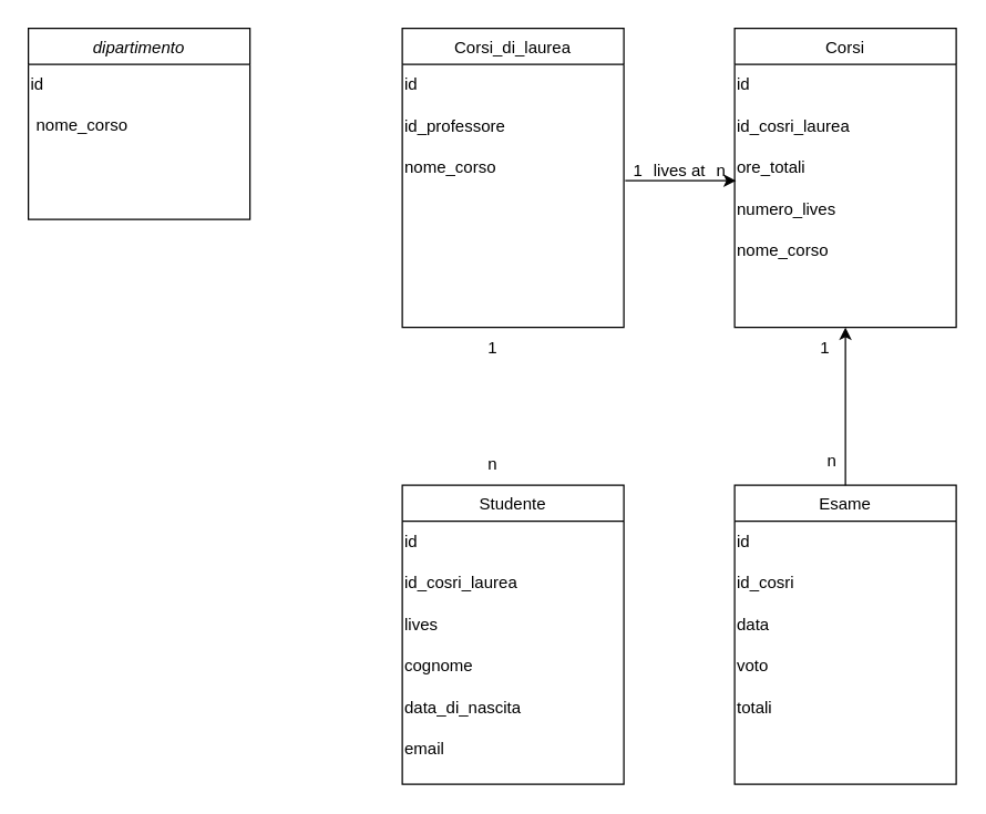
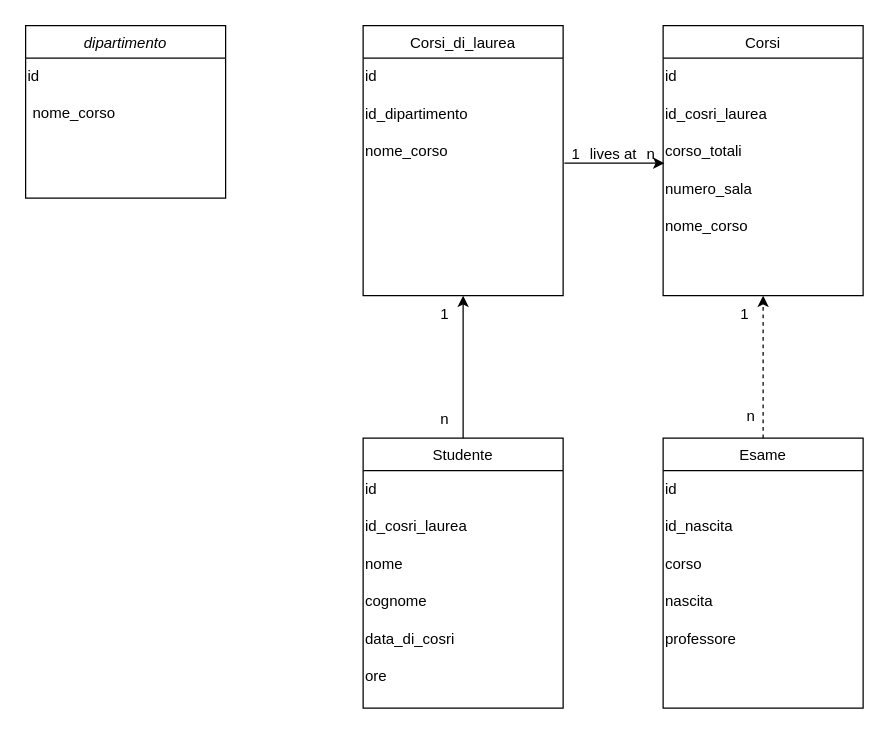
- <mxCell id="7" value="id_professore" style="text;html=1;align=left;verticalAlign=middle;resizable=0;points=[];autosize=1;strokeColor=none;fillColor=none;" vertex="1" parent="5"><mxGeometry y="56" width="160" height="30" as="geometry" /></mxCell>
+ <mxCell id="7" value="id_dipartimento" style="text;html=1;align=left;verticalAlign=middle;resizable=0;points=[];autosize=1;strokeColor=none;fillColor=none;" vertex="1" parent="5"><mxGeometry y="56" width="160" height="30" as="geometry" /></mxCell>
- <mxCell id="12" value="ore_totali" style="text;html=1;align=left;verticalAlign=middle;resizable=0;points=[];autosize=1;strokeColor=none;fillColor=none;" vertex="1" parent="9"><mxGeometry y="86" width="160" height="30" as="geometry" /></mxCell>
+ <mxCell id="12" value="corso_totali" style="text;html=1;align=left;verticalAlign=middle;resizable=0;points=[];autosize=1;strokeColor=none;fillColor=none;" vertex="1" parent="9"><mxGeometry y="86" width="160" height="30" as="geometry" /></mxCell>
- <mxCell id="13" value="numero_lives" style="text;html=1;align=left;verticalAlign=middle;resizable=0;points=[];autosize=1;strokeColor=none;fillColor=none;" vertex="1" parent="9"><mxGeometry y="116" width="160" height="30" as="geometry" /></mxCell>
+ <mxCell id="13" value="numero_sala" style="text;html=1;align=left;verticalAlign=middle;resizable=0;points=[];autosize=1;strokeColor=none;fillColor=none;" vertex="1" parent="9"><mxGeometry y="116" width="160" height="30" as="geometry" /></mxCell>
- <mxCell id="35" value="" style="endArrow=classic;html=1;rounded=0;exitX=0.5;exitY=0;exitDx=0;exitDy=0;entryX=0.5;entryY=1;entryDx=0;entryDy=0;" edge="1" parent="1" source="26" target="9"><mxGeometry width="50" height="50" relative="1" as="geometry"><mxPoint x="490" y="360" as="sourcePoint" /><mxPoint x="540" y="310" as="targetPoint" /></mxGeometry></mxCell>
+ <mxCell id="35" value="" style="endArrow=classic;html=1;rounded=0;exitX=0.5;exitY=0;exitDx=0;exitDy=0;entryX=0.5;entryY=1;entryDx=0;entryDy=0;dashed=1;" edge="1" parent="1" source="26" target="9"><mxGeometry width="50" height="50" relative="1" as="geometry"><mxPoint x="490" y="360" as="sourcePoint" /><mxPoint x="540" y="310" as="targetPoint" /></mxGeometry></mxCell>
+ <mxCell id="32" value="" style="endArrow=classic;html=1;rounded=0;entryX=0.5;entryY=1;entryDx=0;entryDy=0;exitX=0.5;exitY=0;exitDx=0;exitDy=0;" edge="1" parent="1" source="19" target="5"><mxGeometry width="50" height="50" relative="1" as="geometry"><mxPoint x="390" y="370" as="sourcePoint" /><mxPoint x="440" y="320" as="targetPoint" /><Array as="points"><mxPoint x="370" y="270" /></Array></mxGeometry></mxCell>
- <mxCell id="28" value="id_cosri" style="text;html=1;align=left;verticalAlign=middle;resizable=0;points=[];autosize=1;strokeColor=none;fillColor=none;" vertex="1" parent="26"><mxGeometry y="56" width="160" height="30" as="geometry" /></mxCell>
+ <mxCell id="28" value="id_nascita" style="text;html=1;align=left;verticalAlign=middle;resizable=0;points=[];autosize=1;strokeColor=none;fillColor=none;" vertex="1" parent="26"><mxGeometry y="56" width="160" height="30" as="geometry" /></mxCell>
- <mxCell id="22" value="lives" style="text;html=1;align=left;verticalAlign=middle;resizable=0;points=[];autosize=1;strokeColor=none;fillColor=none;" vertex="1" parent="19"><mxGeometry y="86" width="160" height="30" as="geometry" /></mxCell>
+ <mxCell id="22" value="nome" style="text;html=1;align=left;verticalAlign=middle;resizable=0;points=[];autosize=1;strokeColor=none;fillColor=none;" vertex="1" parent="19"><mxGeometry y="86" width="160" height="30" as="geometry" /></mxCell>
- <mxCell id="29" value="data" style="text;html=1;align=left;verticalAlign=middle;resizable=0;points=[];autosize=1;strokeColor=none;fillColor=none;" vertex="1" parent="26"><mxGeometry y="86" width="160" height="30" as="geometry" /></mxCell>
+ <mxCell id="29" value="corso" style="text;html=1;align=left;verticalAlign=middle;resizable=0;points=[];autosize=1;strokeColor=none;fillColor=none;" vertex="1" parent="26"><mxGeometry y="86" width="160" height="30" as="geometry" /></mxCell>
- <mxCell id="30" value="voto" style="text;html=1;align=left;verticalAlign=middle;resizable=0;points=[];autosize=1;strokeColor=none;fillColor=none;" vertex="1" parent="26"><mxGeometry y="116" width="160" height="30" as="geometry" /></mxCell>
+ <mxCell id="30" value="nascita" style="text;html=1;align=left;verticalAlign=middle;resizable=0;points=[];autosize=1;strokeColor=none;fillColor=none;" vertex="1" parent="26"><mxGeometry y="116" width="160" height="30" as="geometry" /></mxCell>
- <mxCell id="24" value="data_di_nascita" style="text;html=1;align=left;verticalAlign=middle;resizable=0;points=[];autosize=1;strokeColor=none;fillColor=none;" vertex="1" parent="19"><mxGeometry y="146" width="160" height="30" as="geometry" /></mxCell>
+ <mxCell id="24" value="data_di_cosri" style="text;html=1;align=left;verticalAlign=middle;resizable=0;points=[];autosize=1;strokeColor=none;fillColor=none;" vertex="1" parent="19"><mxGeometry y="146" width="160" height="30" as="geometry" /></mxCell>
- <mxCell id="31" value="totali" style="text;html=1;align=left;verticalAlign=middle;resizable=0;points=[];autosize=1;strokeColor=none;fillColor=none;" vertex="1" parent="26"><mxGeometry y="146" width="160" height="30" as="geometry" /></mxCell>
+ <mxCell id="31" value="professore" style="text;html=1;align=left;verticalAlign=middle;resizable=0;points=[];autosize=1;strokeColor=none;fillColor=none;" vertex="1" parent="26"><mxGeometry y="146" width="160" height="30" as="geometry" /></mxCell>
- <mxCell id="25" value="email" style="text;html=1;align=left;verticalAlign=middle;resizable=0;points=[];autosize=1;strokeColor=none;fillColor=none;" vertex="1" parent="19"><mxGeometry y="176" width="160" height="30" as="geometry" /></mxCell>
+ <mxCell id="25" value="ore" style="text;html=1;align=left;verticalAlign=middle;resizable=0;points=[];autosize=1;strokeColor=none;fillColor=none;" vertex="1" parent="19"><mxGeometry y="176" width="160" height="30" as="geometry" /></mxCell>
